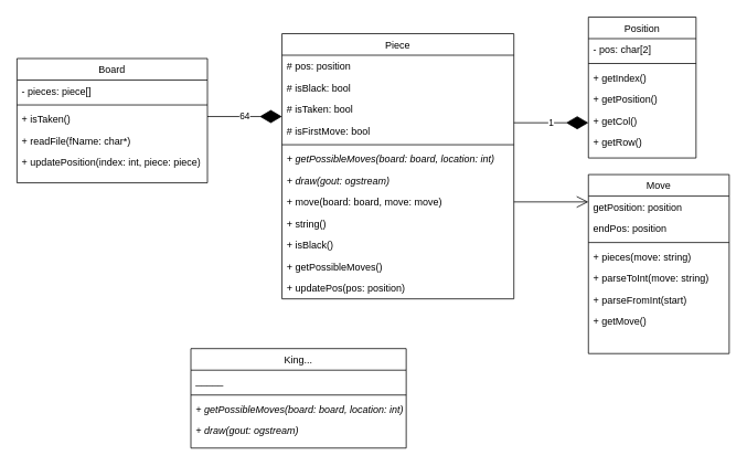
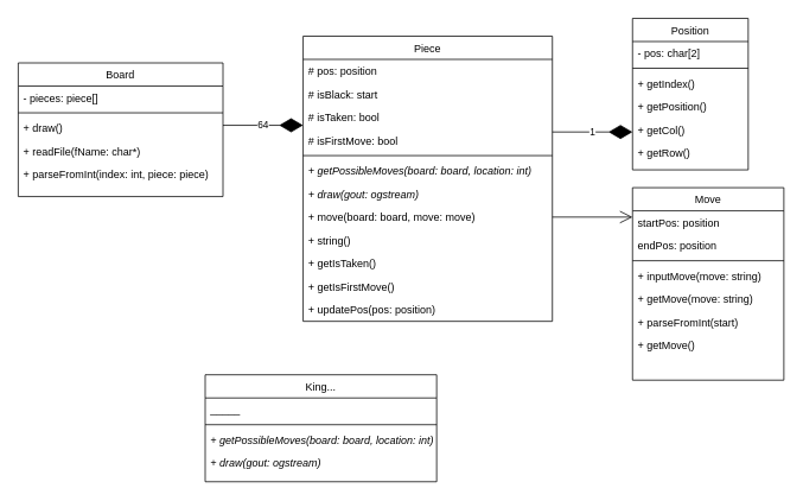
- <mxCell id="30" value="# isBlack: bool" style="text;align=left;verticalAlign=top;spacingLeft=4;spacingRight=4;overflow=hidden;rotatable=0;points=[[0,0.5],[1,0.5]];portConstraint=eastwest;" parent="28" vertex="1"><mxGeometry y="52" width="280" height="26" as="geometry" /></mxCell>
+ <mxCell id="30" value="# isBlack: start" style="text;align=left;verticalAlign=top;spacingLeft=4;spacingRight=4;overflow=hidden;rotatable=0;points=[[0,0.5],[1,0.5]];portConstraint=eastwest;" parent="28" vertex="1"><mxGeometry y="52" width="280" height="26" as="geometry" /></mxCell>
- <mxCell id="5" value="+ isTaken()" style="text;align=left;verticalAlign=top;spacingLeft=4;spacingRight=4;overflow=hidden;rotatable=0;points=[[0,0.5],[1,0.5]];portConstraint=eastwest;" parent="2" vertex="1"><mxGeometry y="60" width="230" height="26" as="geometry" /></mxCell>
+ <mxCell id="5" value="+ draw()" style="text;align=left;verticalAlign=top;spacingLeft=4;spacingRight=4;overflow=hidden;rotatable=0;points=[[0,0.5],[1,0.5]];portConstraint=eastwest;" parent="2" vertex="1"><mxGeometry y="60" width="230" height="26" as="geometry" /></mxCell>
- <mxCell id="7" value="+ updatePosition(index: int, piece: piece)" style="text;align=left;verticalAlign=top;spacingLeft=4;spacingRight=4;overflow=hidden;rotatable=0;points=[[0,0.5],[1,0.5]];portConstraint=eastwest;" vertex="1" parent="2"><mxGeometry y="112" width="230" height="26" as="geometry" /></mxCell>
+ <mxCell id="7" value="+ parseFromInt(index: int, piece: piece)" style="text;align=left;verticalAlign=top;spacingLeft=4;spacingRight=4;overflow=hidden;rotatable=0;points=[[0,0.5],[1,0.5]];portConstraint=eastwest;" vertex="1" parent="2"><mxGeometry y="112" width="230" height="26" as="geometry" /></mxCell>
- <mxCell id="21" value="getPosition: position" style="text;align=left;verticalAlign=top;spacingLeft=4;spacingRight=4;overflow=hidden;rotatable=0;points=[[0,0.5],[1,0.5]];portConstraint=eastwest;" parent="20" vertex="1"><mxGeometry y="26" width="170" height="26" as="geometry" /></mxCell>
+ <mxCell id="21" value="startPos: position" style="text;align=left;verticalAlign=top;spacingLeft=4;spacingRight=4;overflow=hidden;rotatable=0;points=[[0,0.5],[1,0.5]];portConstraint=eastwest;" parent="20" vertex="1"><mxGeometry y="26" width="170" height="26" as="geometry" /></mxCell>
- <mxCell id="38" value="+ isBlack()" style="text;align=left;verticalAlign=top;spacingLeft=4;spacingRight=4;overflow=hidden;rotatable=0;points=[[0,0.5],[1,0.5]];portConstraint=eastwest;fontStyle=0" parent="28" vertex="1"><mxGeometry y="242" width="280" height="26" as="geometry" /></mxCell>
+ <mxCell id="38" value="+ getIsTaken()" style="text;align=left;verticalAlign=top;spacingLeft=4;spacingRight=4;overflow=hidden;rotatable=0;points=[[0,0.5],[1,0.5]];portConstraint=eastwest;fontStyle=0" parent="28" vertex="1"><mxGeometry y="242" width="280" height="26" as="geometry" /></mxCell>
- <mxCell id="24" value="+ pieces(move: string)" style="text;align=left;verticalAlign=top;spacingLeft=4;spacingRight=4;overflow=hidden;rotatable=0;points=[[0,0.5],[1,0.5]];portConstraint=eastwest;" parent="20" vertex="1"><mxGeometry y="86" width="170" height="26" as="geometry" /></mxCell>
+ <mxCell id="24" value="+ inputMove(move: string)" style="text;align=left;verticalAlign=top;spacingLeft=4;spacingRight=4;overflow=hidden;rotatable=0;points=[[0,0.5],[1,0.5]];portConstraint=eastwest;" parent="20" vertex="1"><mxGeometry y="86" width="170" height="26" as="geometry" /></mxCell>
- <mxCell id="39" value="+ getPossibleMoves()" style="text;align=left;verticalAlign=top;spacingLeft=4;spacingRight=4;overflow=hidden;rotatable=0;points=[[0,0.5],[1,0.5]];portConstraint=eastwest;fontStyle=0" parent="28" vertex="1"><mxGeometry y="268" width="280" height="26" as="geometry" /></mxCell>
+ <mxCell id="39" value="+ getIsFirstMove()" style="text;align=left;verticalAlign=top;spacingLeft=4;spacingRight=4;overflow=hidden;rotatable=0;points=[[0,0.5],[1,0.5]];portConstraint=eastwest;fontStyle=0" parent="28" vertex="1"><mxGeometry y="268" width="280" height="26" as="geometry" /></mxCell>
- <mxCell id="25" value="+ parseToInt(move: string)" style="text;align=left;verticalAlign=top;spacingLeft=4;spacingRight=4;overflow=hidden;rotatable=0;points=[[0,0.5],[1,0.5]];portConstraint=eastwest;" parent="20" vertex="1"><mxGeometry y="112" width="170" height="26" as="geometry" /></mxCell>
+ <mxCell id="25" value="+ getMove(move: string)" style="text;align=left;verticalAlign=top;spacingLeft=4;spacingRight=4;overflow=hidden;rotatable=0;points=[[0,0.5],[1,0.5]];portConstraint=eastwest;" parent="20" vertex="1"><mxGeometry y="112" width="170" height="26" as="geometry" /></mxCell>
